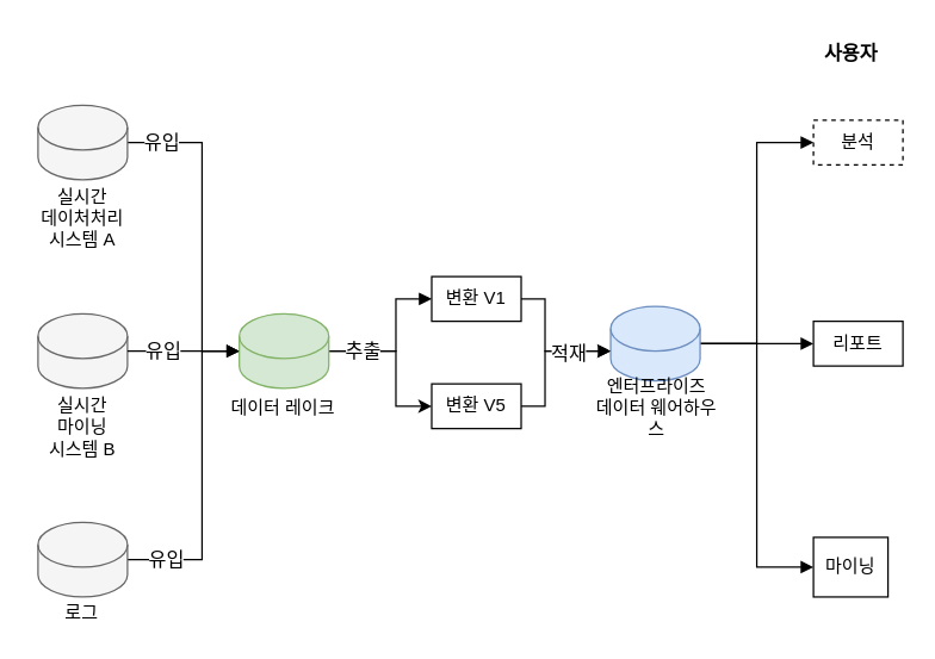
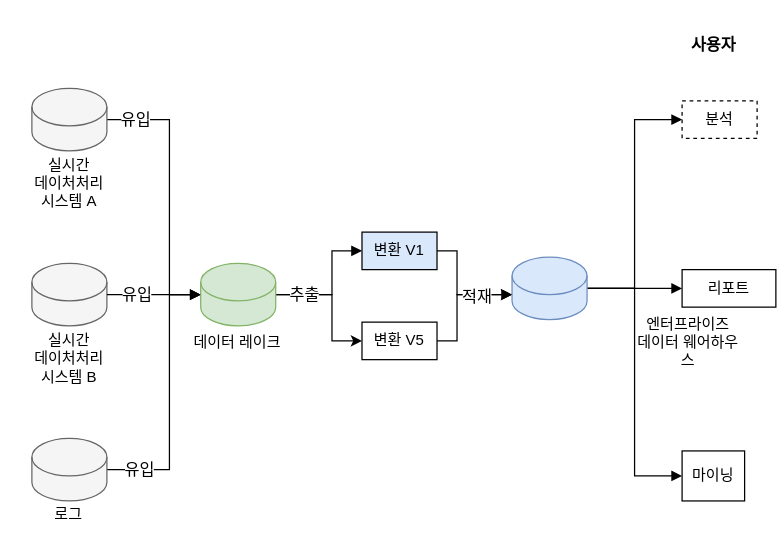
- <mxCell id="14" value="변환 V1" style="rounded=0;whiteSpace=wrap;html=1;" vertex="1" parent="1"><mxGeometry x="289" y="185" width="60" height="30" as="geometry" /></mxCell>
+ <mxCell id="14" value="변환 V1" style="rounded=0;whiteSpace=wrap;html=1;fillColor=#dae8fc;" vertex="1" parent="1"><mxGeometry x="289" y="185" width="60" height="30" as="geometry" /></mxCell>
- <mxCell id="25" value="리포트" style="rounded=0;whiteSpace=wrap;html=1;" vertex="1" parent="1"><mxGeometry x="545" y="215" width="60" height="30" as="geometry" /></mxCell>
+ <mxCell id="25" value="리포트" style="rounded=0;whiteSpace=wrap;html=1;" vertex="1" parent="1"><mxGeometry x="545" y="215" width="75" height="30" as="geometry" /></mxCell>
- <mxCell id="23" value="엔터프라이즈&lt;div&gt;데이터 웨어하우스&lt;/div&gt;" style="text;html=1;align=center;verticalAlign=middle;whiteSpace=wrap;rounded=0;" vertex="1" parent="1"><mxGeometry x="395" y="258" width="90" height="29" as="geometry" /></mxCell>
+ <mxCell id="23" value="엔터프라이즈&lt;div&gt;데이터 웨어하우스&lt;/div&gt;" style="text;html=1;align=center;verticalAlign=middle;whiteSpace=wrap;rounded=0;" vertex="1" parent="1"><mxGeometry x="505" y="258" width="90" height="29" as="geometry" /></mxCell>
- <mxCell id="9" value="실시간&lt;div&gt;마이닝&lt;br&gt;시스템 B&lt;/div&gt;" style="text;html=1;align=center;verticalAlign=middle;whiteSpace=wrap;rounded=0;" vertex="1" parent="1"><mxGeometry x="20" y="261" width="70" height="50" as="geometry" /></mxCell>
+ <mxCell id="9" value="실시간&lt;div&gt;데이처처리&lt;br&gt;시스템 B&lt;/div&gt;" style="text;html=1;align=center;verticalAlign=middle;whiteSpace=wrap;rounded=0;" vertex="1" parent="1"><mxGeometry x="20" y="261" width="70" height="50" as="geometry" /></mxCell>
